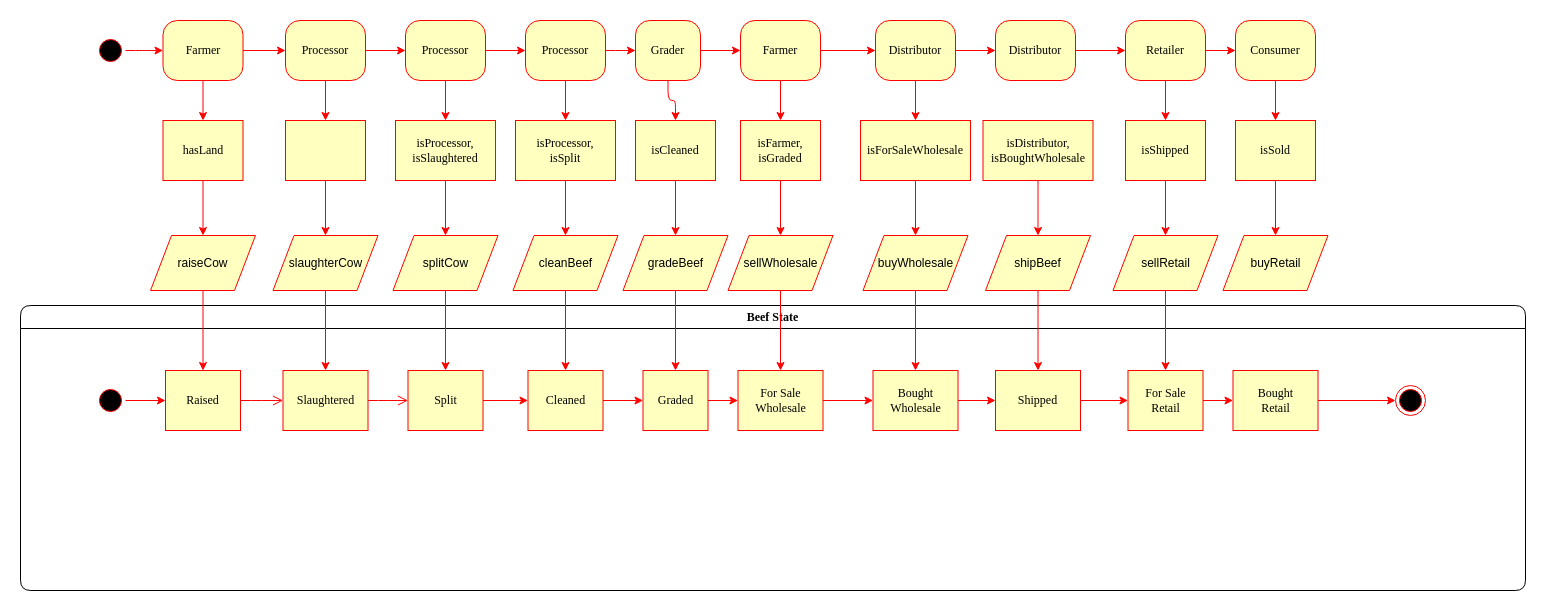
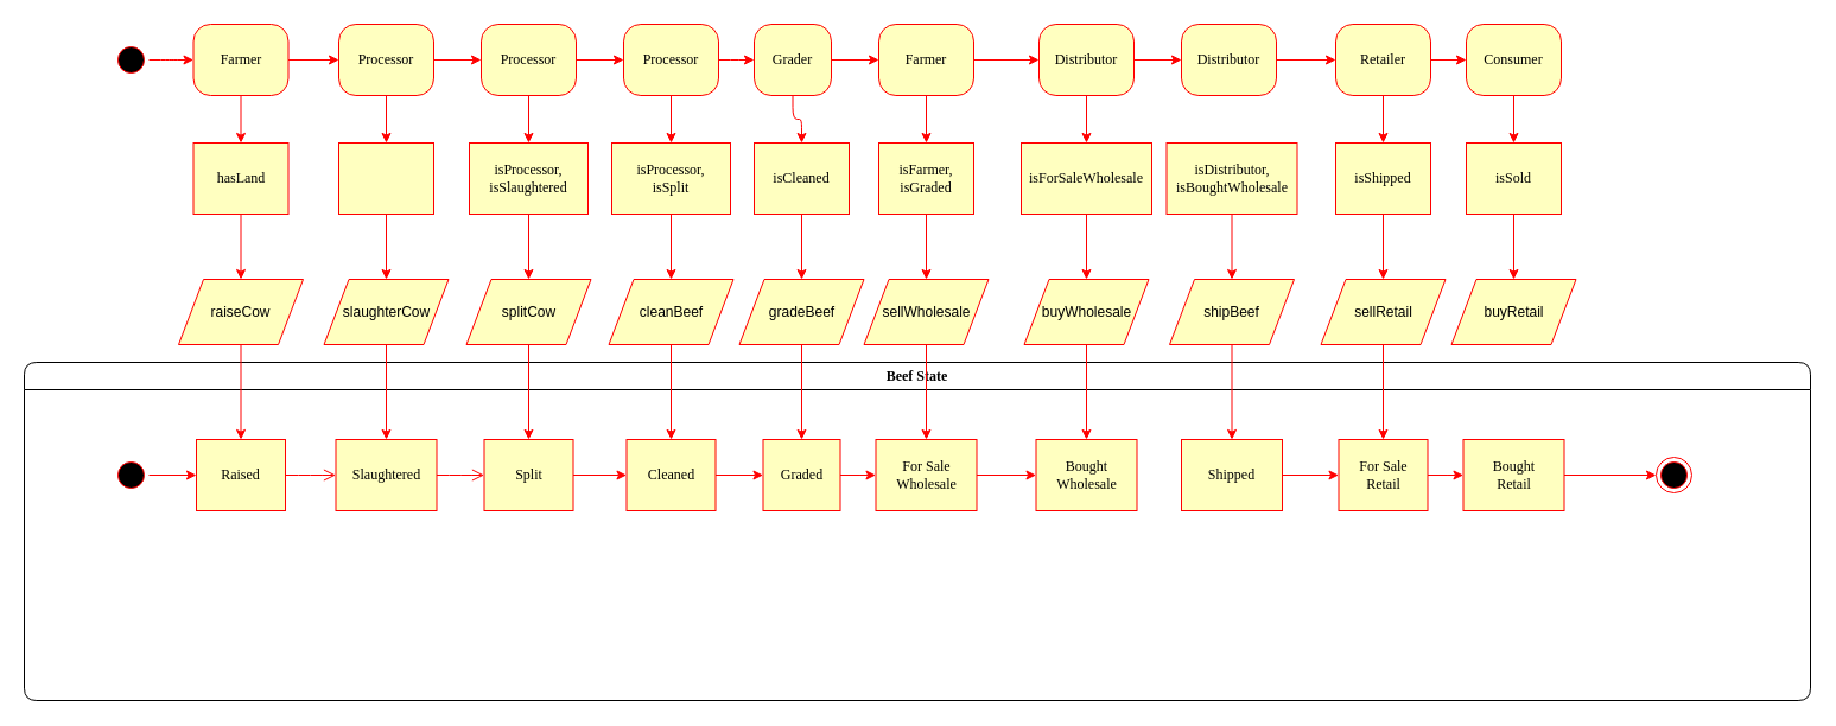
- <mxCell id="66" value="" style="edgeStyle=orthogonalEdgeStyle;rounded=0;orthogonalLoop=1;jettySize=auto;html=1;strokeColor=#FF0000;" edge="1" parent="46" source="67" target="69"><mxGeometry relative="1" as="geometry" /></mxCell>
